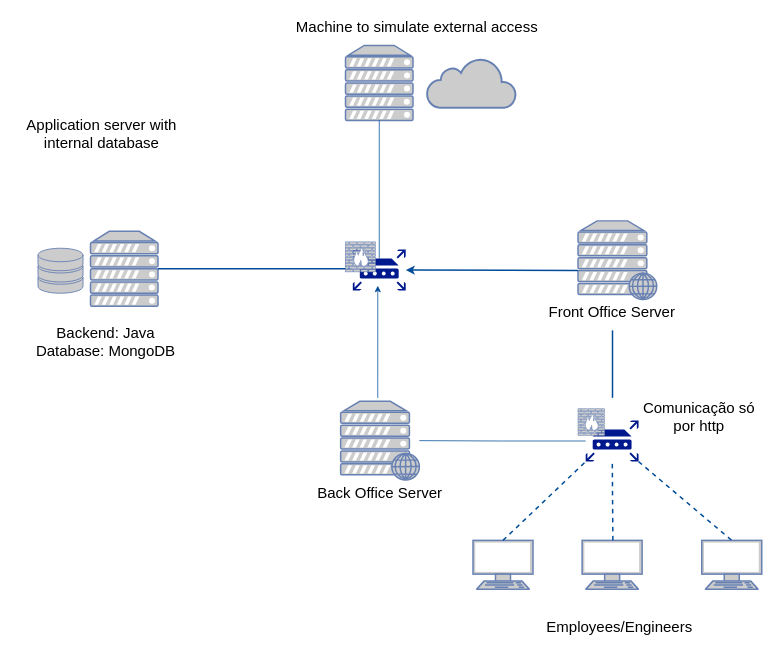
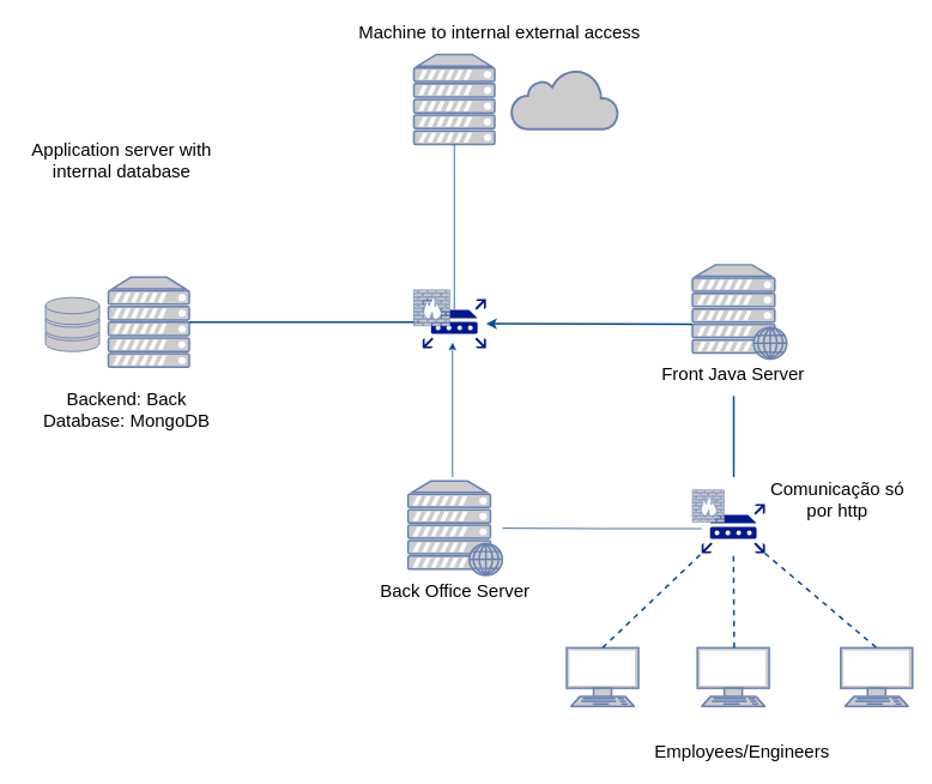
- <mxCell id="24" value="Machine to simulate external access" style="text;html=1;align=center;verticalAlign=middle;resizable=0;points=[];autosize=1;strokeColor=none;fillColor=none;fontSize=20;" parent="1" vertex="1"><mxGeometry x="385" y="20" width="340" height="30" as="geometry" /></mxCell>
+ <mxCell id="24" value="Machine to internal external access" style="text;html=1;align=center;verticalAlign=middle;resizable=0;points=[];autosize=1;strokeColor=none;fillColor=none;fontSize=20;" parent="1" vertex="1"><mxGeometry x="385" y="20" width="340" height="30" as="geometry" /></mxCell>
- <mxCell id="8" value="&lt;font style=&quot;font-size: 20px;&quot;&gt;Front Office Server&lt;/font&gt;" style="text;html=1;strokeColor=none;fillColor=none;align=center;verticalAlign=middle;whiteSpace=wrap;rounded=0;" parent="1" vertex="1"><mxGeometry x="729.25" y="399" width="172.5" height="30" as="geometry" /></mxCell>
+ <mxCell id="8" value="&lt;font style=&quot;font-size: 20px;&quot;&gt;Front Java Server&lt;/font&gt;" style="text;html=1;strokeColor=none;fillColor=none;align=center;verticalAlign=middle;whiteSpace=wrap;rounded=0;" parent="1" vertex="1"><mxGeometry x="729.25" y="399" width="172.5" height="30" as="geometry" /></mxCell>
- <mxCell id="22" value="&lt;div&gt;Backend: Java&lt;/div&gt;&lt;div&gt;Database: MongoDB&lt;br&gt;&lt;/div&gt;" style="text;html=1;align=center;verticalAlign=middle;resizable=0;points=[];autosize=1;strokeColor=none;fillColor=none;fontSize=20;" parent="1" vertex="1"><mxGeometry x="40" y="428.99" width="200" height="50" as="geometry" /></mxCell>
+ <mxCell id="22" value="&lt;div&gt;Backend: Back&lt;/div&gt;&lt;div&gt;Database: MongoDB&lt;br&gt;&lt;/div&gt;" style="text;html=1;align=center;verticalAlign=middle;resizable=0;points=[];autosize=1;strokeColor=none;fillColor=none;fontSize=20;" parent="1" vertex="1"><mxGeometry x="40" y="428.99" width="200" height="50" as="geometry" /></mxCell>
